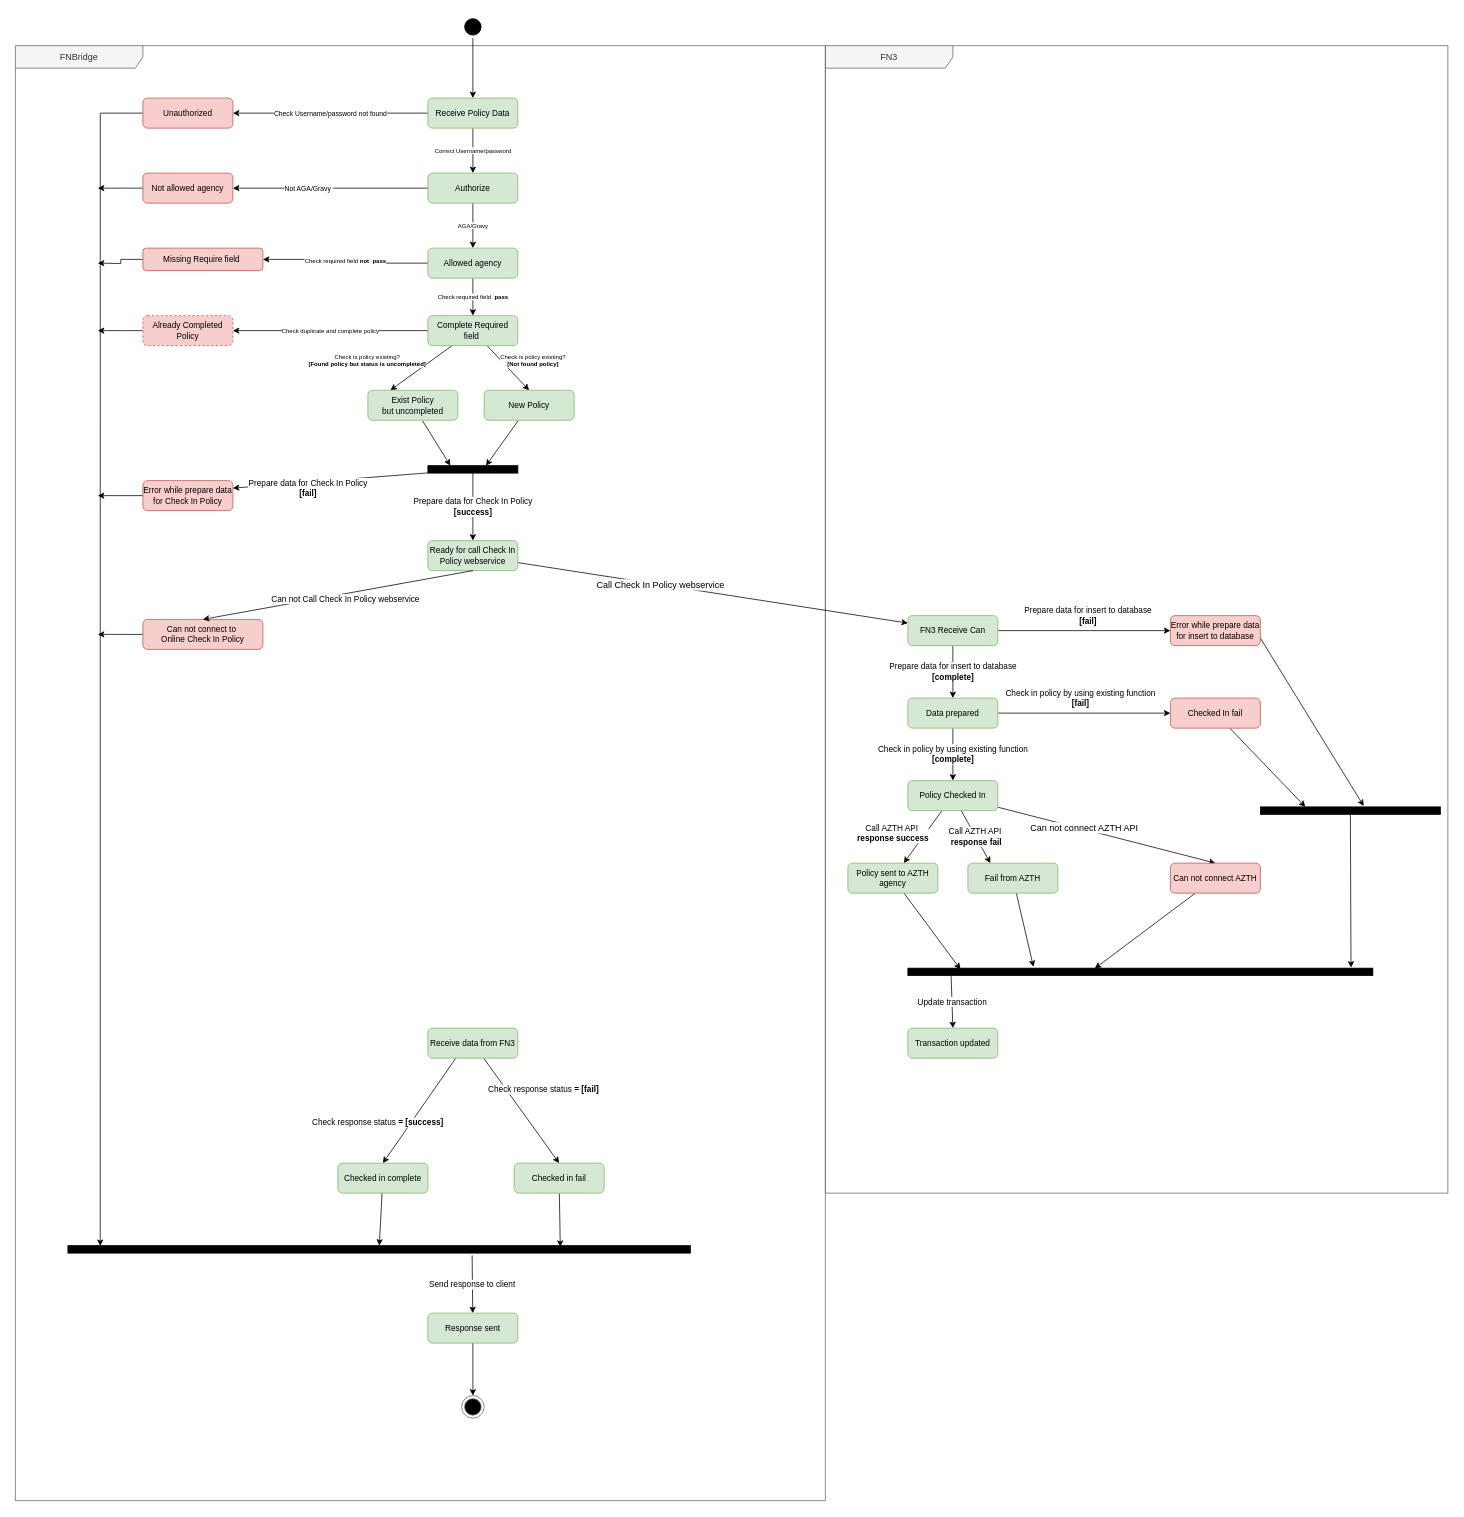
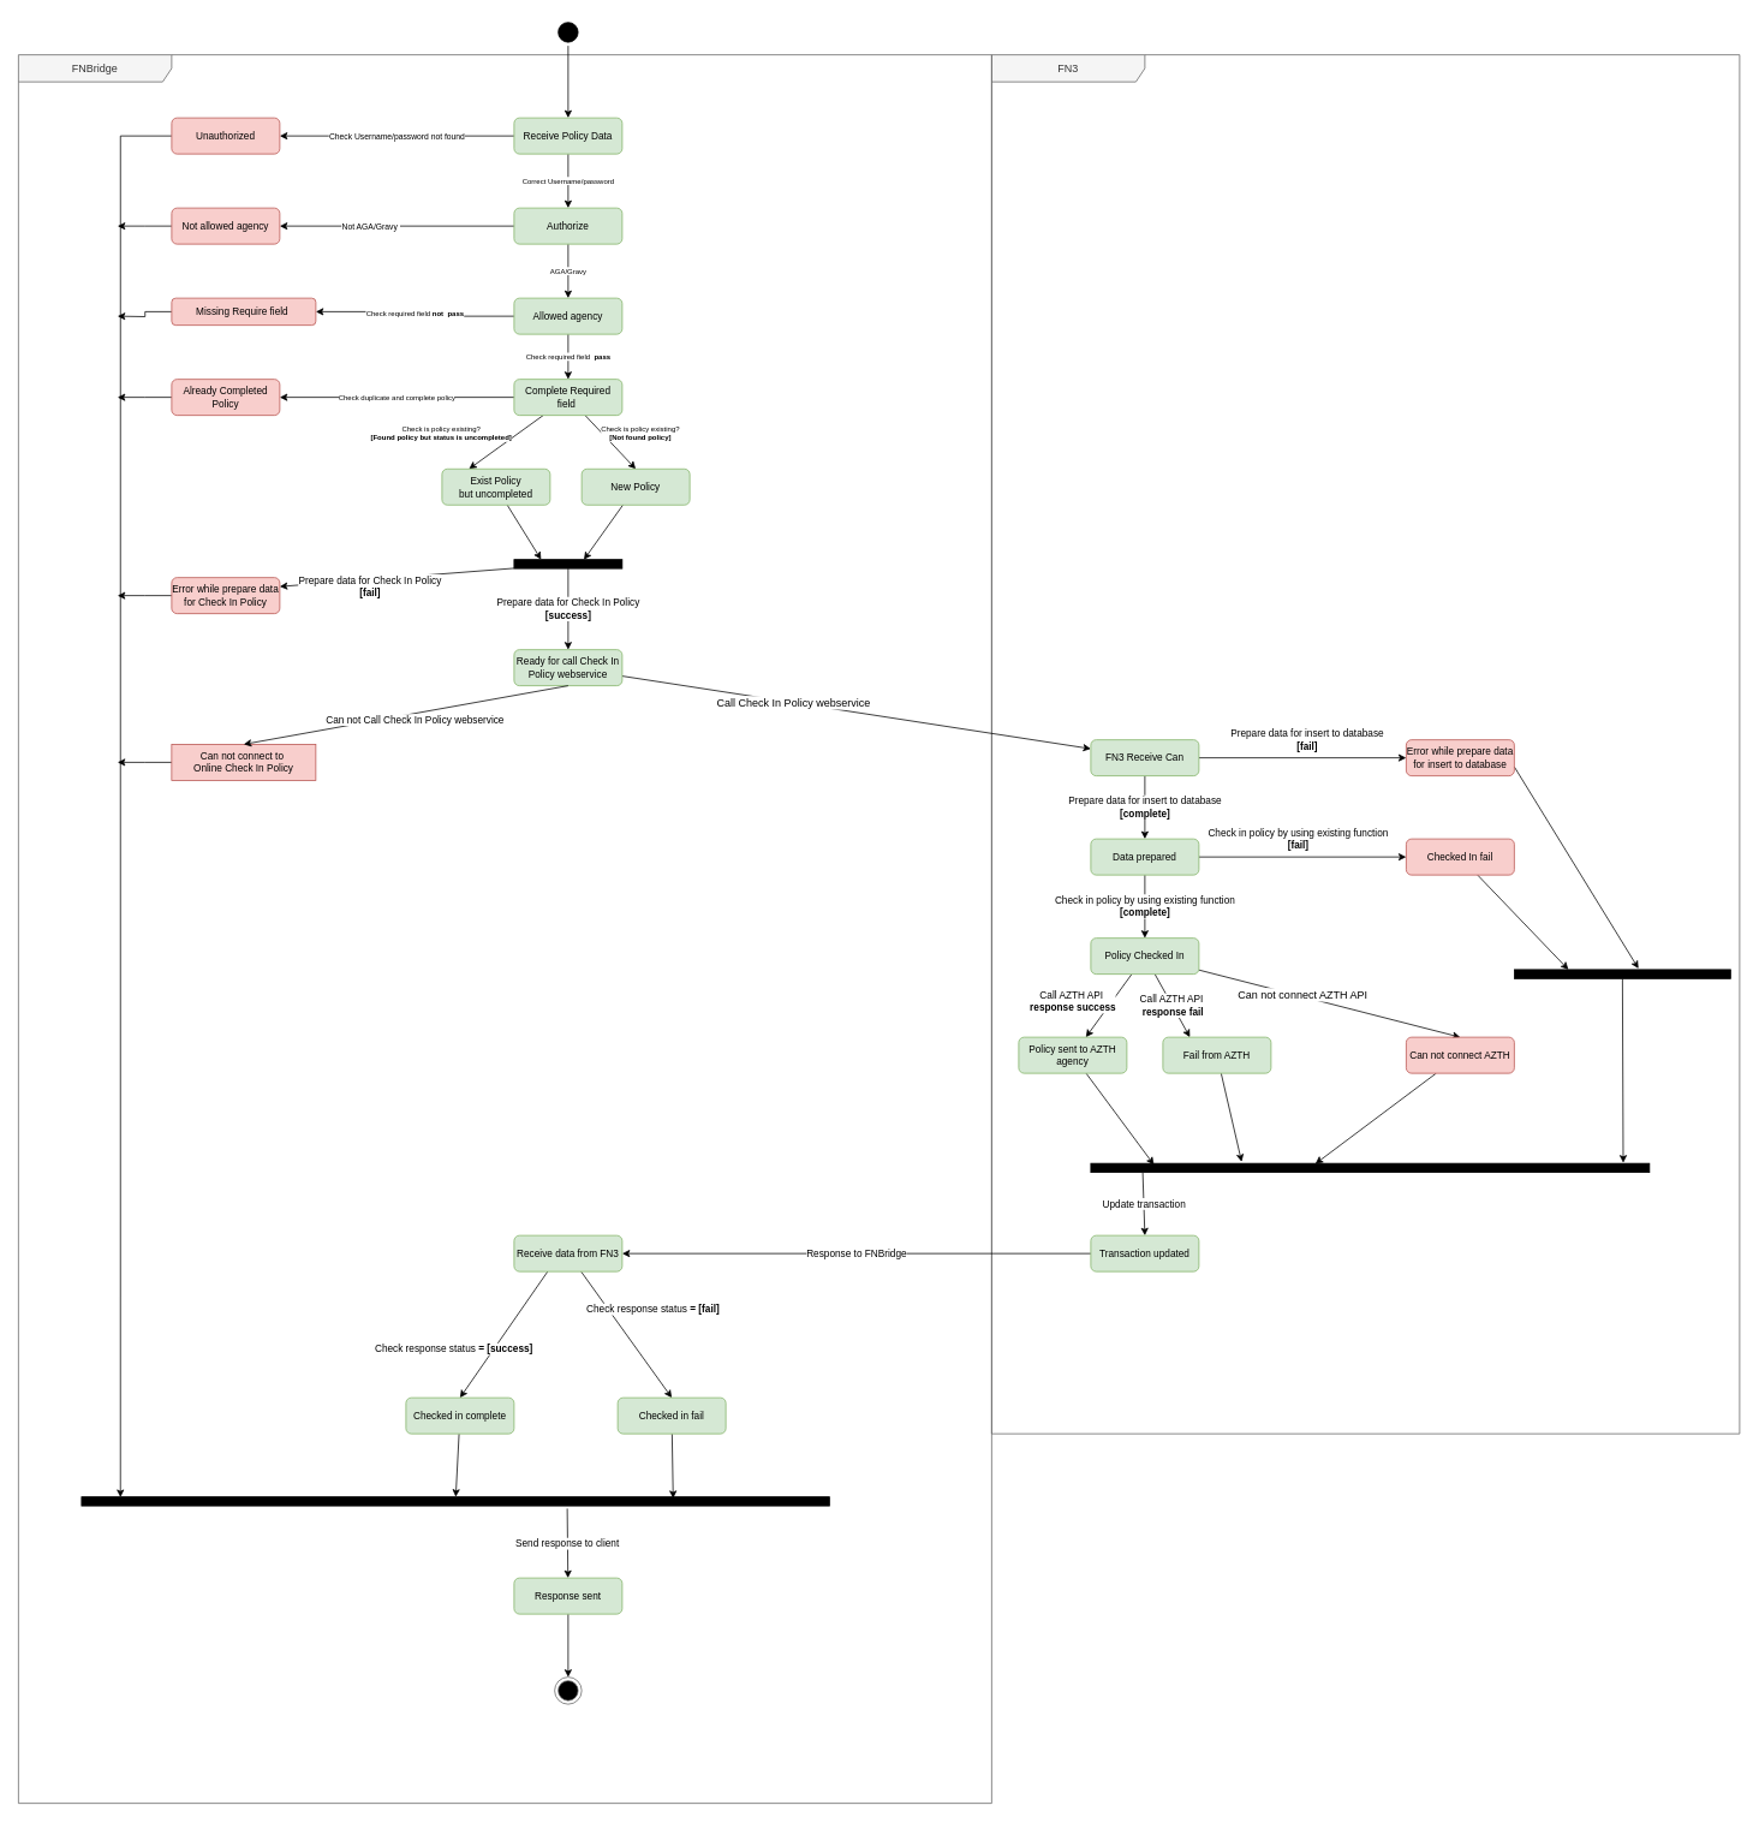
- <mxCell id="32" value="Already Completed Policy" style="rounded=1;whiteSpace=wrap;html=1;strokeColor=#b85450;fillColor=#f8cecc;fontSize=11;dashed=1;" parent="1" vertex="1"><mxGeometry x="190" y="420" width="120" height="40" as="geometry" /></mxCell>
+ <mxCell id="32" value="Already Completed Policy" style="rounded=1;whiteSpace=wrap;html=1;strokeColor=#b85450;fillColor=#f8cecc;fontSize=11;" parent="1" vertex="1"><mxGeometry x="190" y="420" width="120" height="40" as="geometry" /></mxCell>
- <mxCell id="63" value="Can not connect to&amp;nbsp;&lt;br&gt;&lt;span&gt;Online Check In Policy&lt;/span&gt;&lt;br&gt;" style="rounded=1;whiteSpace=wrap;html=1;strokeColor=#b85450;fillColor=#f8cecc;fontSize=11;" vertex="1" parent="1"><mxGeometry x="190" y="825" width="160" height="40" as="geometry" /></mxCell>
+ <mxCell id="63" value="Can not connect to&amp;nbsp;&lt;br&gt;&lt;span&gt;Online Check In Policy&lt;/span&gt;&lt;br&gt;" style="whiteSpace=wrap;html=1;strokeColor=#b85450;fillColor=#f8cecc;fontSize=11;rounded=0;" vertex="1" parent="1"><mxGeometry x="190" y="825" width="160" height="40" as="geometry" /></mxCell>
+ <mxCell id="77" value="Response to FNBridge" style="edgeStyle=none;rounded=0;orthogonalLoop=1;jettySize=auto;html=1;entryX=1;entryY=0.5;entryDx=0;entryDy=0;" edge="1" parent="1" source="78" target="80"><mxGeometry relative="1" as="geometry" /></mxCell>
